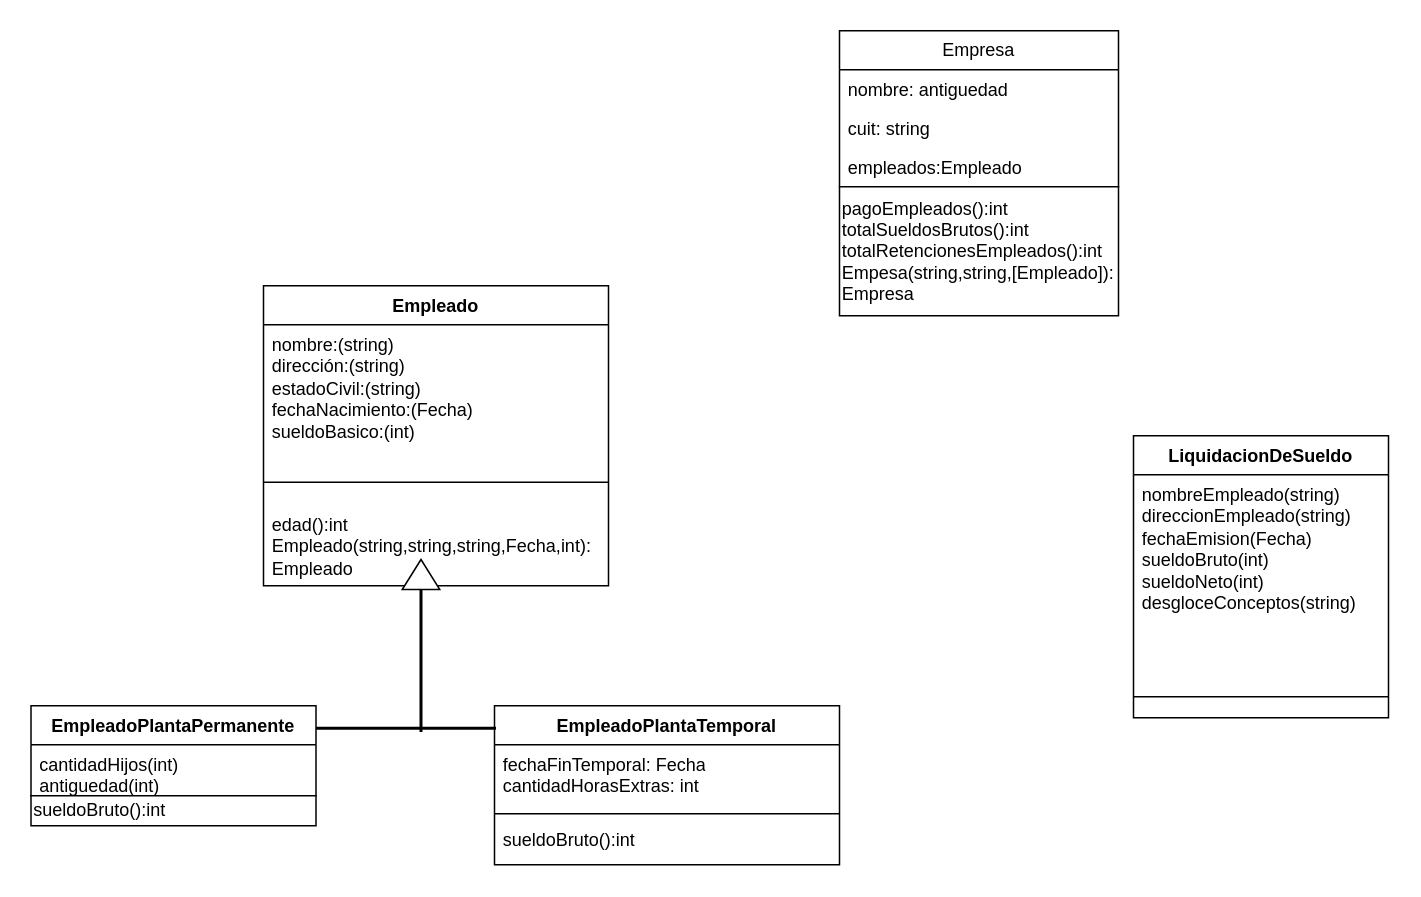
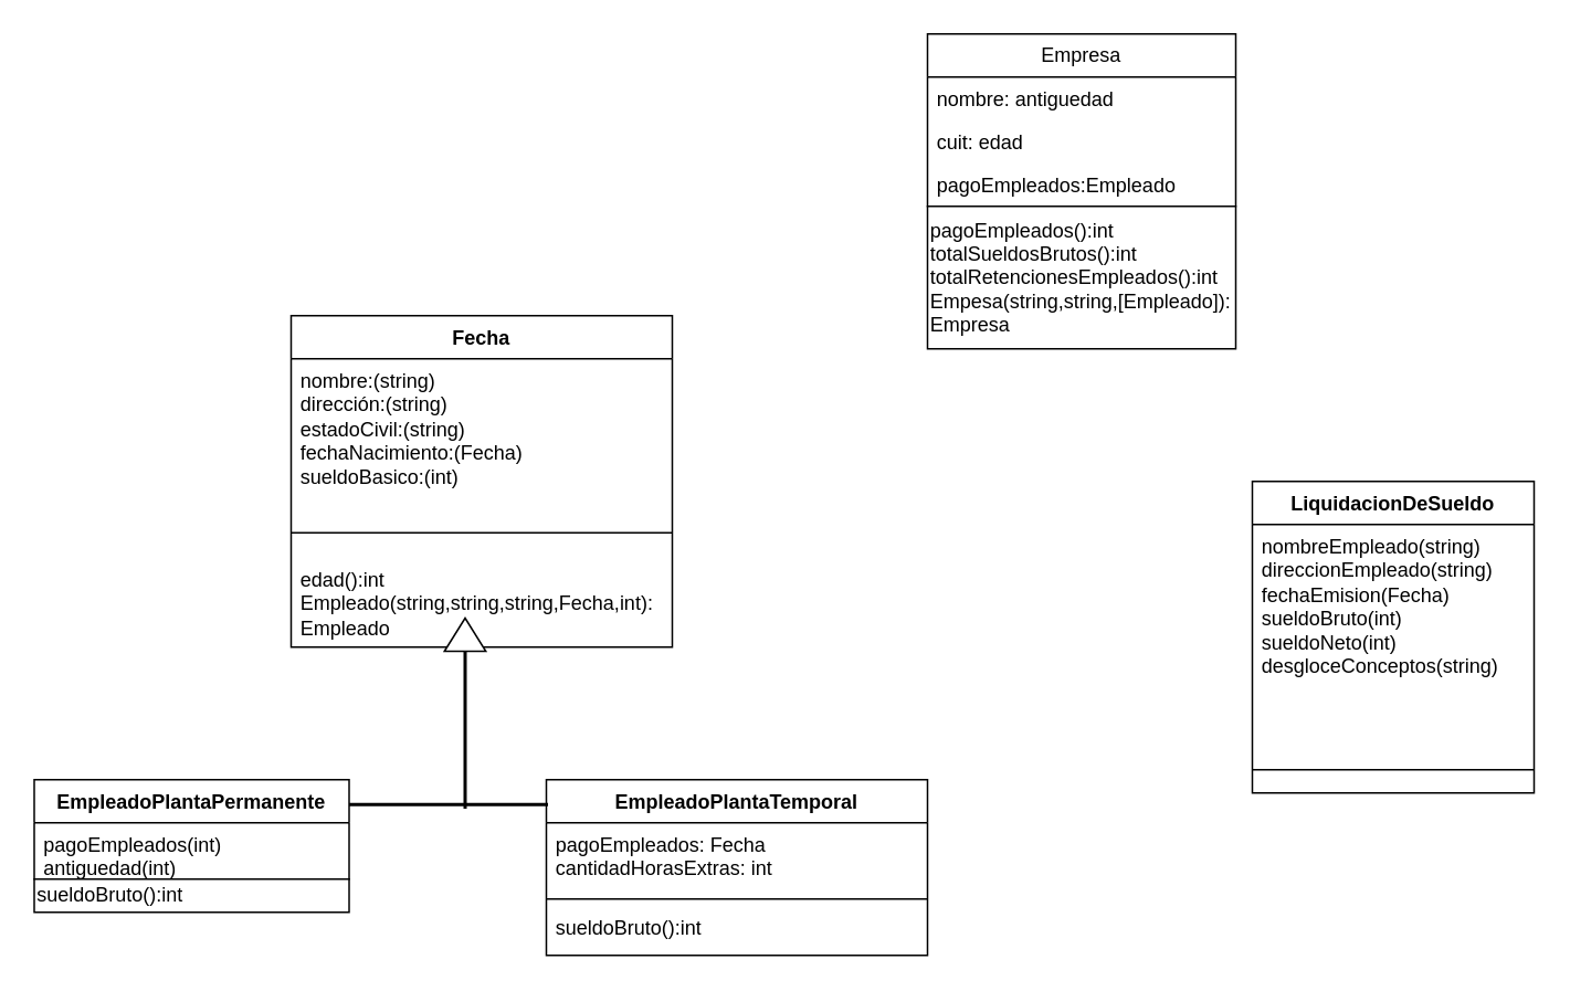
- <mxCell id="4" value="cuit: string" style="text;strokeColor=none;fillColor=none;align=left;verticalAlign=top;spacingLeft=4;spacingRight=4;overflow=hidden;rotatable=0;points=[[0,0.5],[1,0.5]];portConstraint=eastwest;whiteSpace=wrap;html=1;" parent="2" vertex="1"><mxGeometry y="52" width="186" height="26" as="geometry" /></mxCell>
+ <mxCell id="4" value="cuit: edad" style="text;strokeColor=none;fillColor=none;align=left;verticalAlign=top;spacingLeft=4;spacingRight=4;overflow=hidden;rotatable=0;points=[[0,0.5],[1,0.5]];portConstraint=eastwest;whiteSpace=wrap;html=1;" parent="2" vertex="1"><mxGeometry y="52" width="186" height="26" as="geometry" /></mxCell>
- <mxCell id="5" value="empleados:Empleado" style="text;strokeColor=none;fillColor=none;align=left;verticalAlign=top;spacingLeft=4;spacingRight=4;overflow=hidden;rotatable=0;points=[[0,0.5],[1,0.5]];portConstraint=eastwest;whiteSpace=wrap;html=1;" parent="2" vertex="1"><mxGeometry y="78" width="186" height="26" as="geometry" /></mxCell>
+ <mxCell id="5" value="pagoEmpleados:Empleado" style="text;strokeColor=none;fillColor=none;align=left;verticalAlign=top;spacingLeft=4;spacingRight=4;overflow=hidden;rotatable=0;points=[[0,0.5],[1,0.5]];portConstraint=eastwest;whiteSpace=wrap;html=1;" parent="2" vertex="1"><mxGeometry y="78" width="186" height="26" as="geometry" /></mxCell>
- <mxCell id="6" value="Empleado" style="swimlane;fontStyle=1;align=center;verticalAlign=top;childLayout=stackLayout;horizontal=1;startSize=26;horizontalStack=0;resizeParent=1;resizeParentMax=0;resizeLast=0;collapsible=1;marginBottom=0;whiteSpace=wrap;html=1;" parent="1" vertex="1"><mxGeometry x="175" y="190" width="230" height="200" as="geometry"><mxRectangle x="60" y="160" width="110" height="30" as="alternateBounds" /></mxGeometry></mxCell>
+ <mxCell id="6" value="Fecha" style="swimlane;fontStyle=1;align=center;verticalAlign=top;childLayout=stackLayout;horizontal=1;startSize=26;horizontalStack=0;resizeParent=1;resizeParentMax=0;resizeLast=0;collapsible=1;marginBottom=0;whiteSpace=wrap;html=1;" parent="1" vertex="1"><mxGeometry x="175" y="190" width="230" height="200" as="geometry"><mxRectangle x="60" y="160" width="110" height="30" as="alternateBounds" /></mxGeometry></mxCell>
- <mxCell id="11" value="&lt;div&gt;cantidadHijos(int)&lt;/div&gt;&lt;div&gt;antiguedad(int)&lt;br&gt;&lt;/div&gt;" style="text;strokeColor=none;fillColor=none;align=left;verticalAlign=top;spacingLeft=4;spacingRight=4;overflow=hidden;rotatable=0;points=[[0,0.5],[1,0.5]];portConstraint=eastwest;whiteSpace=wrap;html=1;" parent="10" vertex="1"><mxGeometry y="26" width="190" height="34" as="geometry" /></mxCell>
+ <mxCell id="11" value="&lt;div&gt;pagoEmpleados(int)&lt;/div&gt;&lt;div&gt;antiguedad(int)&lt;br&gt;&lt;/div&gt;" style="text;strokeColor=none;fillColor=none;align=left;verticalAlign=top;spacingLeft=4;spacingRight=4;overflow=hidden;rotatable=0;points=[[0,0.5],[1,0.5]];portConstraint=eastwest;whiteSpace=wrap;html=1;" parent="10" vertex="1"><mxGeometry y="26" width="190" height="34" as="geometry" /></mxCell>
- <mxCell id="13" value="&lt;div&gt;fechaFinTemporal: Fecha&lt;/div&gt;&lt;div&gt;cantidadHorasExtras: int&lt;br&gt;&lt;/div&gt;&lt;div&gt;&lt;br&gt;&lt;/div&gt;&lt;div&gt;&lt;br&gt;&lt;/div&gt;" style="text;strokeColor=none;fillColor=none;align=left;verticalAlign=top;spacingLeft=4;spacingRight=4;overflow=hidden;rotatable=0;points=[[0,0.5],[1,0.5]];portConstraint=eastwest;whiteSpace=wrap;html=1;" parent="12" vertex="1"><mxGeometry y="26" width="230" height="42" as="geometry" /></mxCell>
+ <mxCell id="13" value="&lt;div&gt;pagoEmpleados: Fecha&lt;/div&gt;&lt;div&gt;cantidadHorasExtras: int&lt;br&gt;&lt;/div&gt;&lt;div&gt;&lt;br&gt;&lt;/div&gt;&lt;div&gt;&lt;br&gt;&lt;/div&gt;" style="text;strokeColor=none;fillColor=none;align=left;verticalAlign=top;spacingLeft=4;spacingRight=4;overflow=hidden;rotatable=0;points=[[0,0.5],[1,0.5]];portConstraint=eastwest;whiteSpace=wrap;html=1;" parent="12" vertex="1"><mxGeometry y="26" width="230" height="42" as="geometry" /></mxCell>
